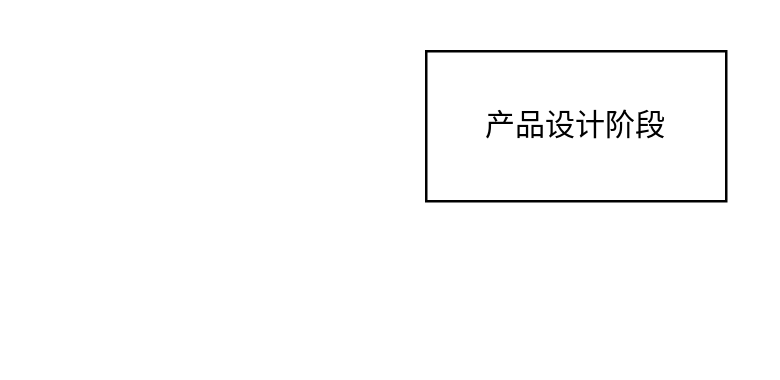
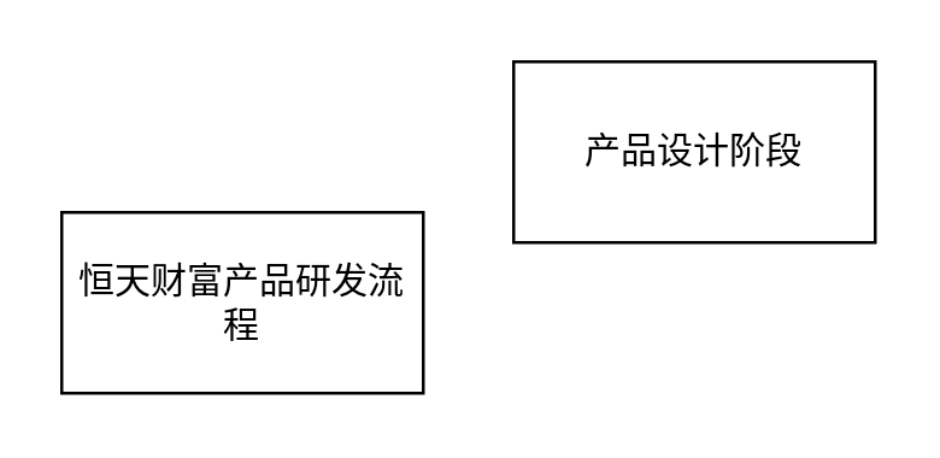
+ <mxCell id="2" value="恒天财富产品研发流程&lt;br&gt;" style="rounded=0;whiteSpace=wrap;html=1;" vertex="1" parent="1"><mxGeometry x="20" y="70" width="120" height="60" as="geometry" /></mxCell>
